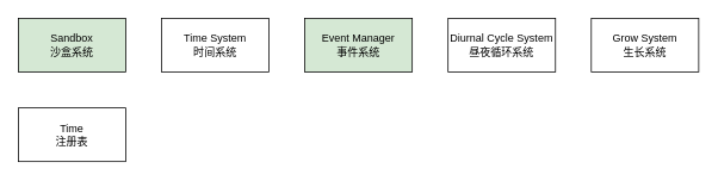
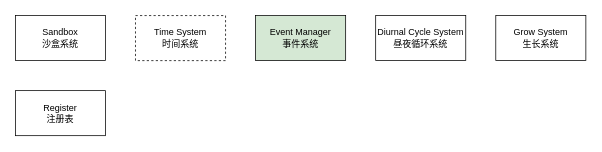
- <mxCell id="2" value="Sandbox&lt;br&gt;沙盒系统" style="rounded=0;whiteSpace=wrap;html=1;fillColor=#d5e8d4;" vertex="1" parent="1"><mxGeometry x="20" y="20" width="120" height="60" as="geometry" /></mxCell>
+ <mxCell id="2" value="Sandbox&lt;br&gt;沙盒系统" style="rounded=0;whiteSpace=wrap;html=1;" vertex="1" parent="1"><mxGeometry x="20" y="20" width="120" height="60" as="geometry" /></mxCell>
- <mxCell id="3" value="Time System&lt;br&gt;时间系统" style="rounded=0;whiteSpace=wrap;html=1;" vertex="1" parent="1"><mxGeometry x="180" y="20" width="120" height="60" as="geometry" /></mxCell>
+ <mxCell id="3" value="Time System&lt;br&gt;时间系统" style="rounded=0;whiteSpace=wrap;html=1;dashed=1;" vertex="1" parent="1"><mxGeometry x="180" y="20" width="120" height="60" as="geometry" /></mxCell>
- <mxCell id="7" value="Time&lt;br&gt;注册表" style="rounded=0;whiteSpace=wrap;html=1;" vertex="1" parent="1"><mxGeometry x="20" y="120" width="120" height="60" as="geometry" /></mxCell>
+ <mxCell id="7" value="Register&lt;br&gt;注册表" style="rounded=0;whiteSpace=wrap;html=1;" vertex="1" parent="1"><mxGeometry x="20" y="120" width="120" height="60" as="geometry" /></mxCell>
